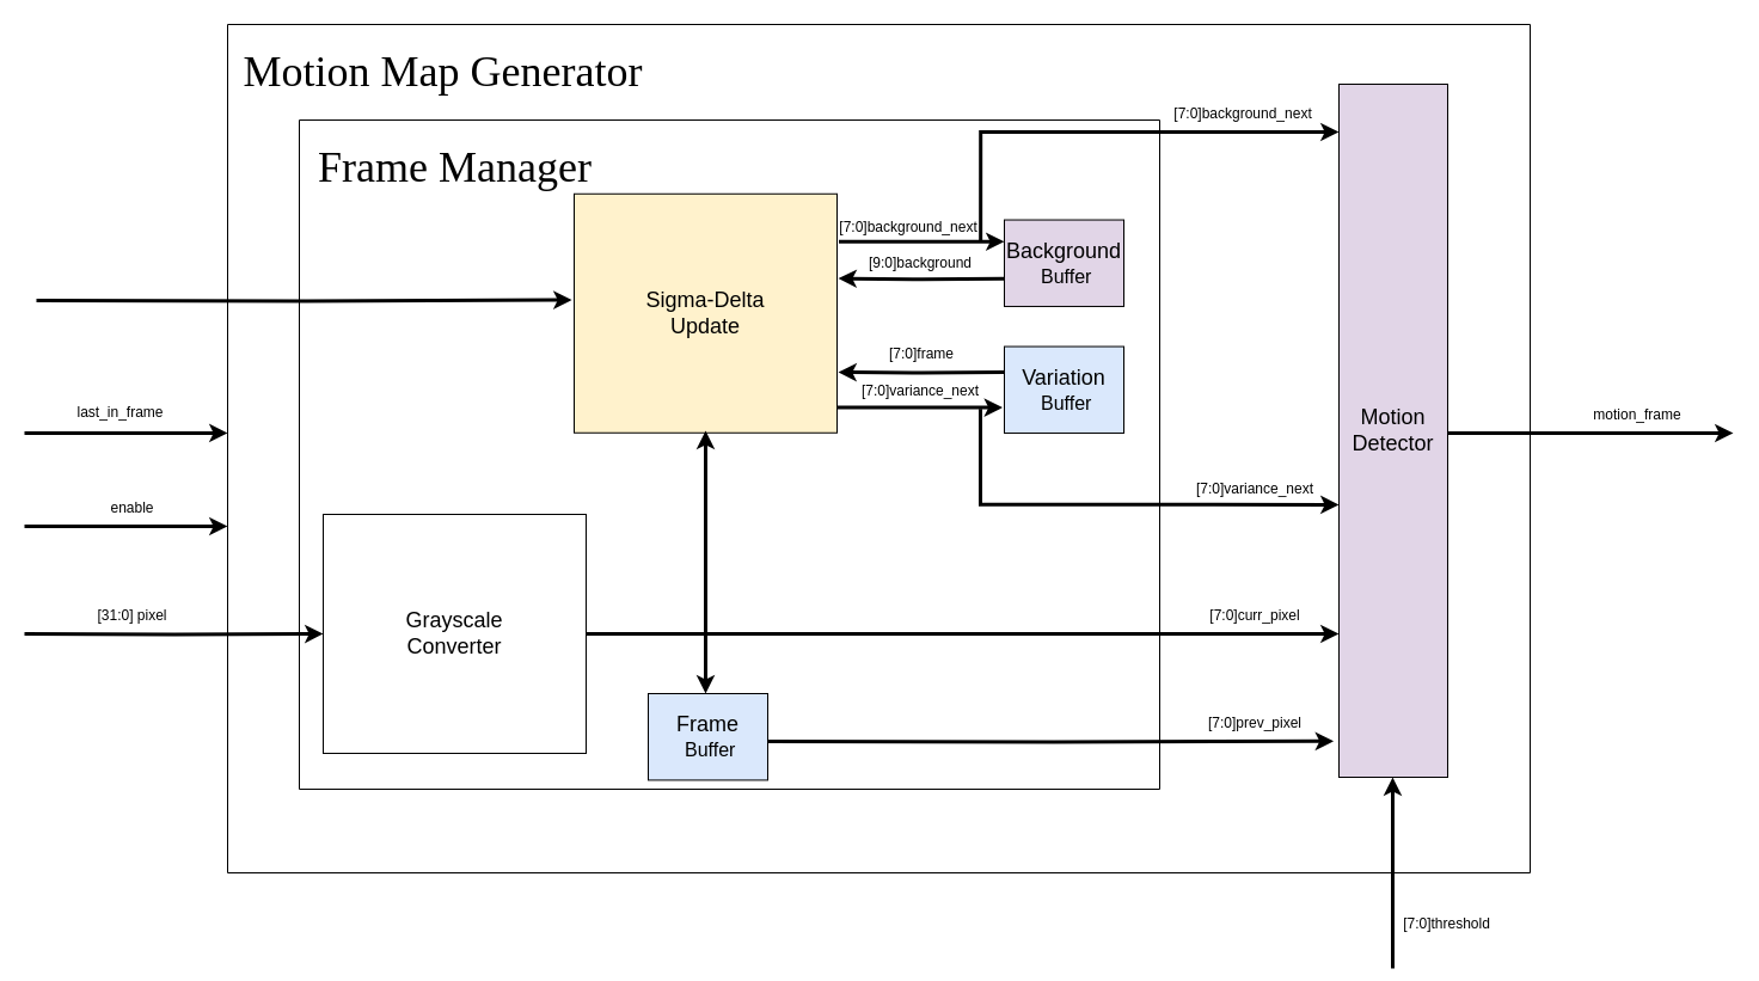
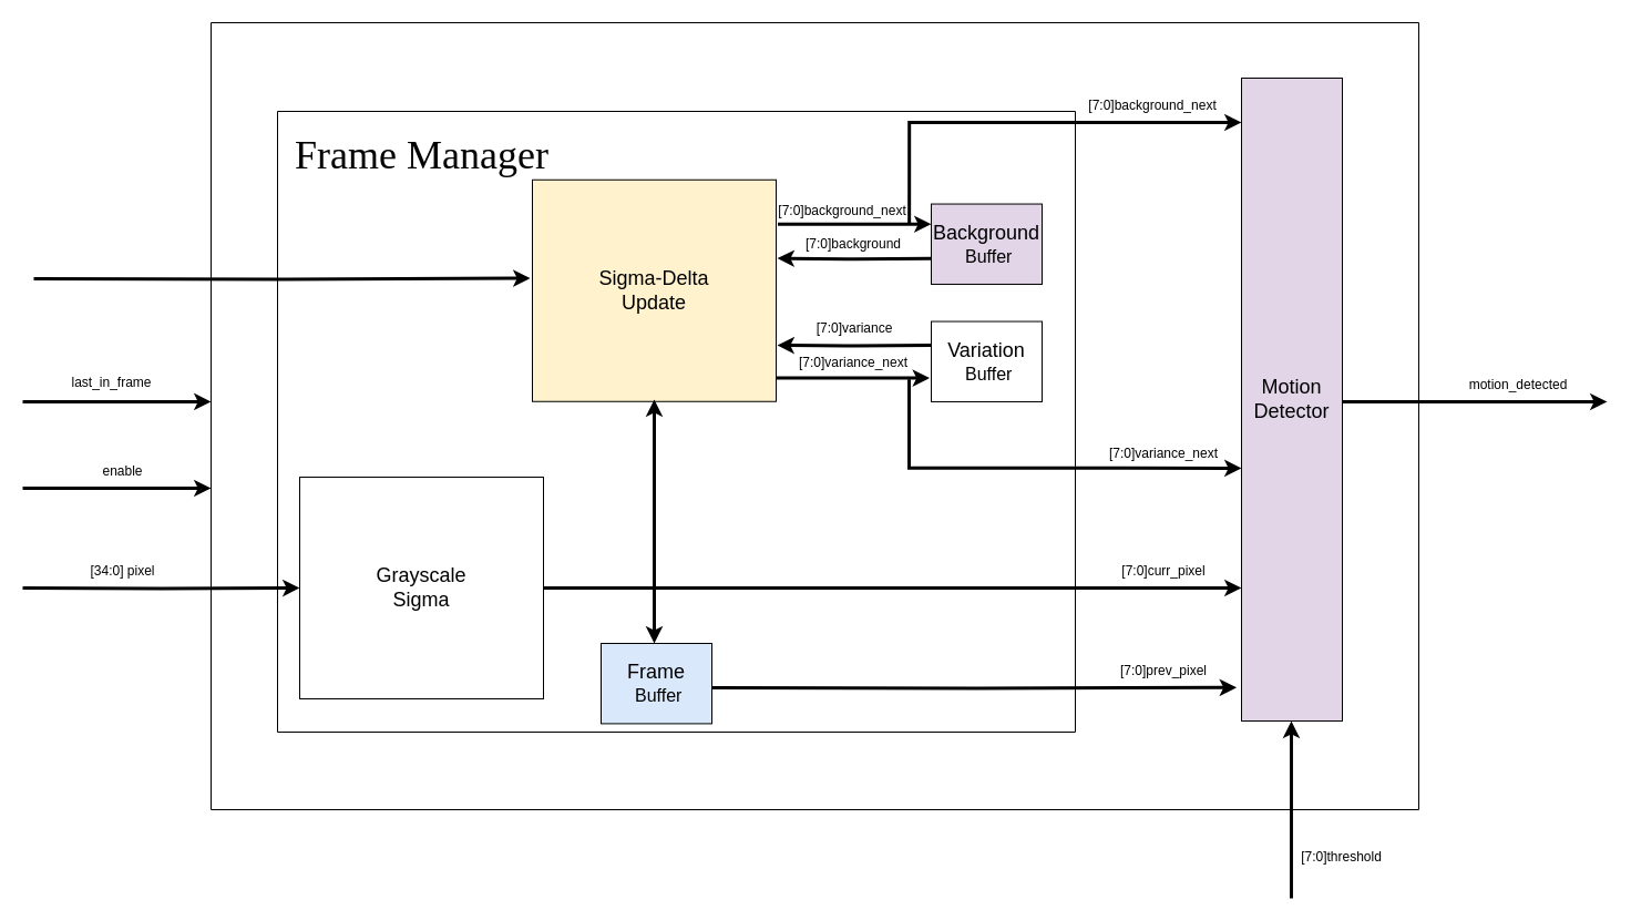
- <mxCell id="33" value="&lt;font style=&quot;font-size: 36px;&quot; face=&quot;Times New Roman&quot;&gt;Motion Map Generator&lt;/font&gt;" style="text;html=1;align=center;verticalAlign=middle;resizable=0;points=[];autosize=1;strokeColor=none;fillColor=none;" vertex="1" parent="31"><mxGeometry y="10" width="360" height="60" as="geometry" /></mxCell>
- <mxCell id="6" value="[9:0]background" style="text;html=1;align=center;verticalAlign=middle;whiteSpace=wrap;rounded=0;" vertex="1" parent="1"><mxGeometry x="739.5" y="204.76" width="60" height="30" as="geometry" /></mxCell>
+ <mxCell id="6" value="[7:0]background" style="text;html=1;align=center;verticalAlign=middle;whiteSpace=wrap;rounded=0;" vertex="1" parent="1"><mxGeometry x="739.5" y="204.76" width="60" height="30" as="geometry" /></mxCell>
- <mxCell id="11" value="[7:0]frame" style="text;html=1;align=center;verticalAlign=middle;whiteSpace=wrap;rounded=0;" vertex="1" parent="1"><mxGeometry x="741" y="280.96" width="60" height="30" as="geometry" /></mxCell>
+ <mxCell id="11" value="[7:0]variance" style="text;html=1;align=center;verticalAlign=middle;whiteSpace=wrap;rounded=0;" vertex="1" parent="1"><mxGeometry x="741" y="280.96" width="60" height="30" as="geometry" /></mxCell>
- <mxCell id="7" value="&lt;span style=&quot;background-color: transparent; color: light-dark(rgb(0, 0, 0), rgb(255, 255, 255)); font-size: 18px;&quot;&gt;Variation&lt;/span&gt;&lt;div&gt;&lt;span style=&quot;font-size: medium; background-color: transparent; color: light-dark(rgb(0, 0, 0), rgb(255, 255, 255));&quot;&gt;&amp;nbsp;Buffer&lt;/span&gt;&lt;/div&gt;" style="rounded=0;whiteSpace=wrap;html=1;fillColor=#dae8fc;" vertex="1" parent="1"><mxGeometry x="840" y="289.55" width="100" height="72.42" as="geometry" /></mxCell>
+ <mxCell id="7" value="&lt;span style=&quot;background-color: transparent; color: light-dark(rgb(0, 0, 0), rgb(255, 255, 255)); font-size: 18px;&quot;&gt;Variation&lt;/span&gt;&lt;div&gt;&lt;span style=&quot;font-size: medium; background-color: transparent; color: light-dark(rgb(0, 0, 0), rgb(255, 255, 255));&quot;&gt;&amp;nbsp;Buffer&lt;/span&gt;&lt;/div&gt;" style="rounded=0;whiteSpace=wrap;html=1;" vertex="1" parent="1"><mxGeometry x="840" y="289.55" width="100" height="72.42" as="geometry" /></mxCell>
- <mxCell id="30" value="motion_frame" style="text;html=1;align=center;verticalAlign=middle;whiteSpace=wrap;rounded=0;" vertex="1" parent="1"><mxGeometry x="1340" y="331.97" width="60" height="30" as="geometry" /></mxCell>
+ <mxCell id="30" value="motion_detected" style="text;html=1;align=center;verticalAlign=middle;whiteSpace=wrap;rounded=0;" vertex="1" parent="1"><mxGeometry x="1340" y="331.97" width="60" height="30" as="geometry" /></mxCell>
- <mxCell id="36" value="[31:0] pixel" style="text;html=1;align=center;verticalAlign=middle;resizable=0;points=[];autosize=1;strokeColor=none;fillColor=none;" vertex="1" parent="1"><mxGeometry x="70" y="500" width="80" height="30" as="geometry" /></mxCell>
+ <mxCell id="36" value="[34:0] pixel" style="text;html=1;align=center;verticalAlign=middle;resizable=0;points=[];autosize=1;strokeColor=none;fillColor=none;" vertex="1" parent="1"><mxGeometry x="70" y="500" width="80" height="30" as="geometry" /></mxCell>
- <mxCell id="20" value="&lt;span style=&quot;font-size: 18px;&quot;&gt;Grayscale&lt;/span&gt;&lt;div&gt;&lt;span style=&quot;font-size: 18px;&quot;&gt;Converter&lt;/span&gt;&lt;/div&gt;" style="rounded=0;whiteSpace=wrap;html=1;" vertex="1" parent="1"><mxGeometry x="270" y="430" width="220" height="200" as="geometry" /></mxCell>
+ <mxCell id="20" value="&lt;span style=&quot;font-size: 18px;&quot;&gt;Grayscale&lt;/span&gt;&lt;div&gt;&lt;span style=&quot;font-size: 18px;&quot;&gt;Sigma&lt;/span&gt;&lt;/div&gt;" style="rounded=0;whiteSpace=wrap;html=1;" vertex="1" parent="1"><mxGeometry x="270" y="430" width="220" height="200" as="geometry" /></mxCell>
